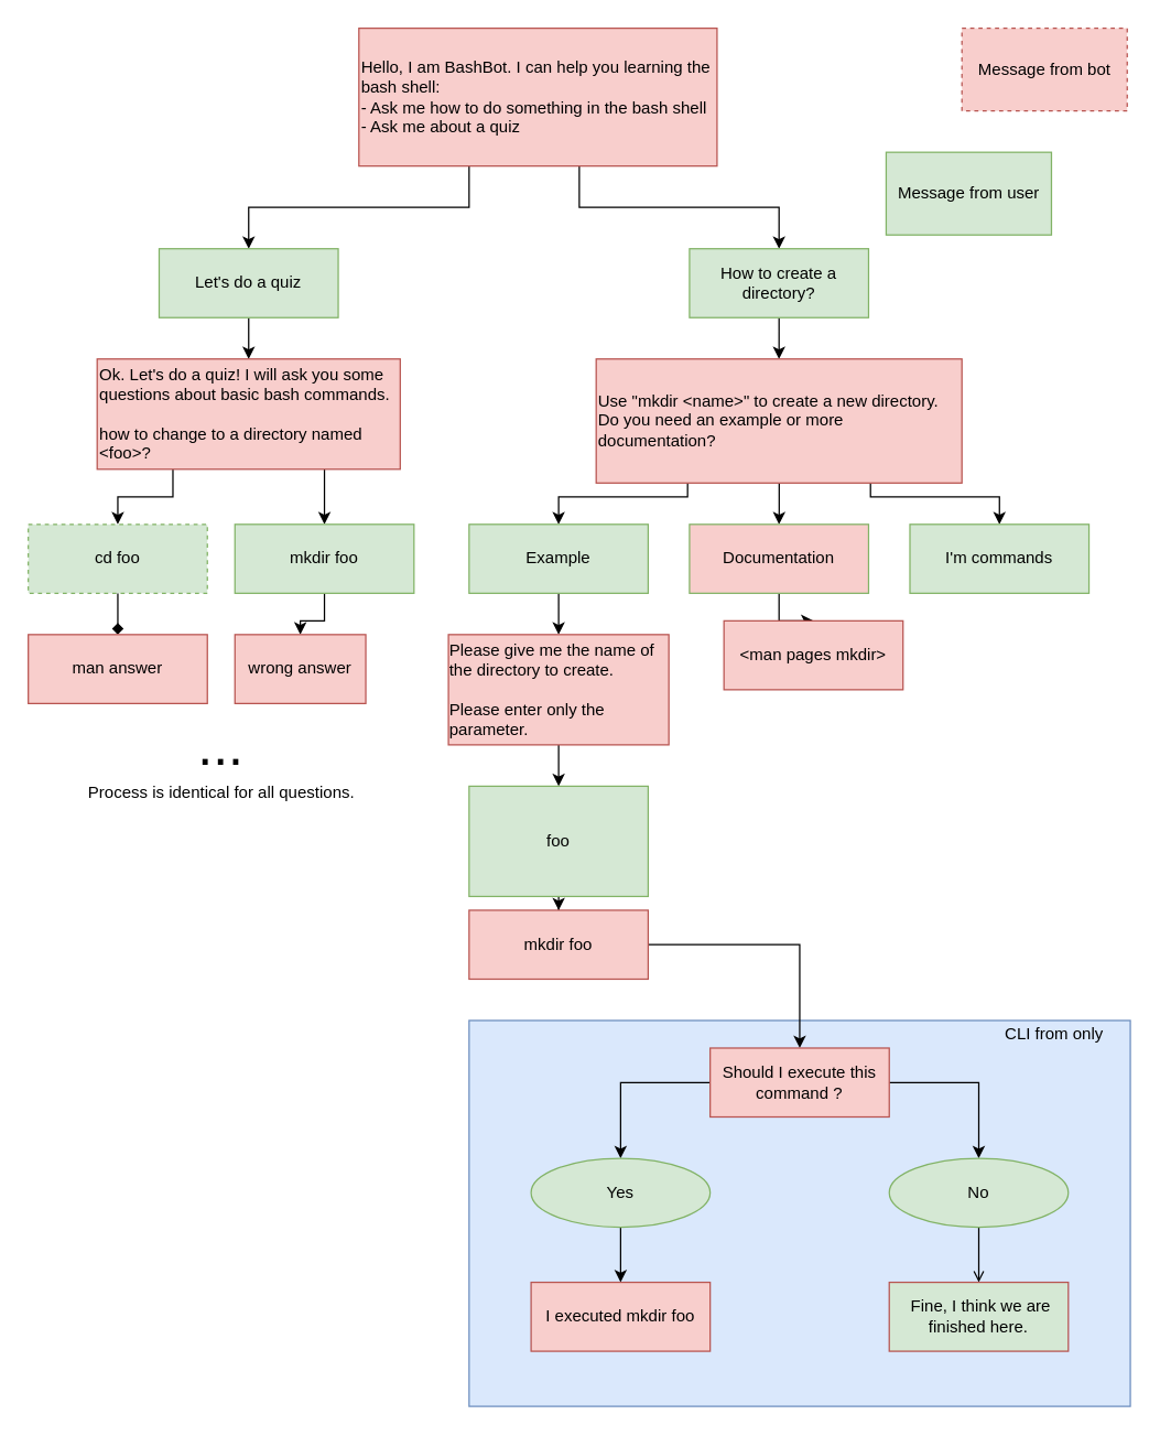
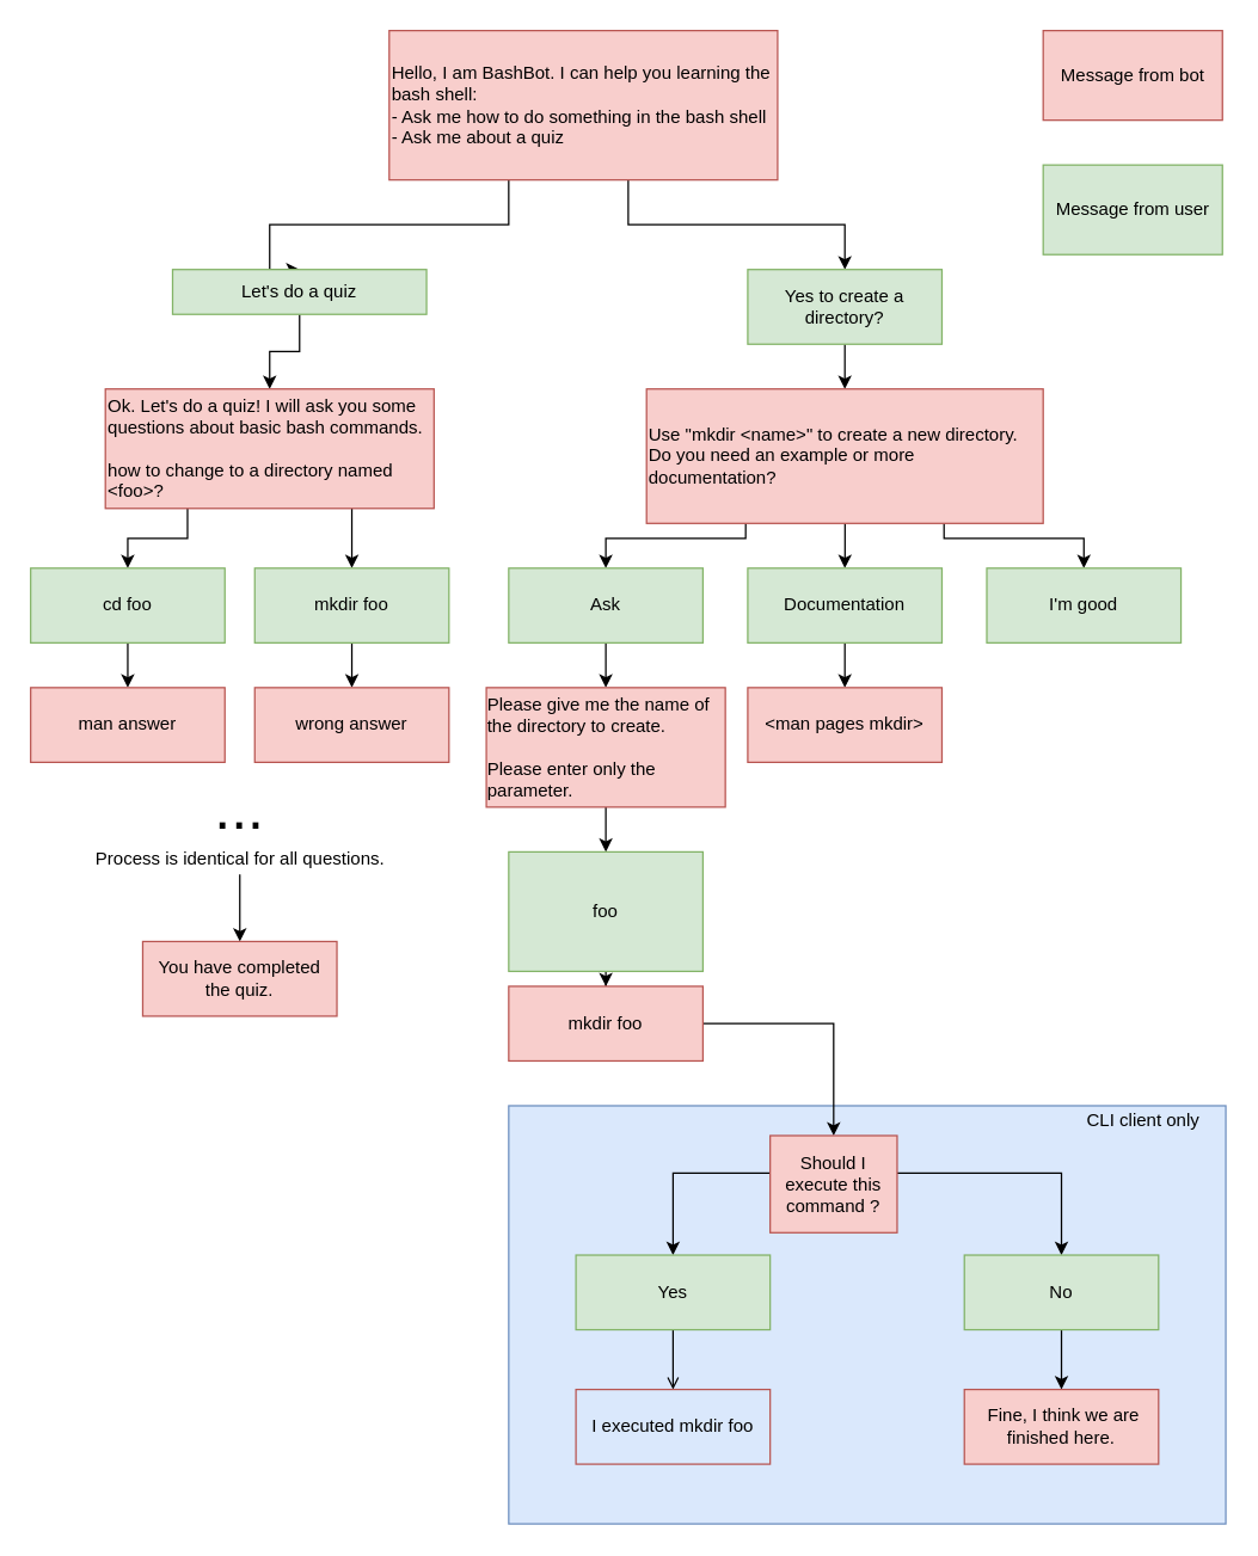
- <mxCell id="26" value="Message from bot" style="rounded=0;whiteSpace=wrap;html=1;fillColor=#f8cecc;strokeColor=#b85450;dashed=1;" vertex="1" parent="1"><mxGeometry x="697.75" y="20" width="120" height="60" as="geometry" /></mxCell>
+ <mxCell id="26" value="Message from bot" style="rounded=0;whiteSpace=wrap;html=1;fillColor=#f8cecc;strokeColor=#b85450;" vertex="1" parent="1"><mxGeometry x="697.75" y="20" width="120" height="60" as="geometry" /></mxCell>
- <mxCell id="27" value="Message from user" style="rounded=0;whiteSpace=wrap;html=1;fillColor=#d5e8d4;strokeColor=#82b366;" vertex="1" parent="1"><mxGeometry x="642.75" y="110" width="120" height="60" as="geometry" /></mxCell>
+ <mxCell id="27" value="Message from user" style="rounded=0;whiteSpace=wrap;html=1;fillColor=#d5e8d4;strokeColor=#82b366;" vertex="1" parent="1"><mxGeometry x="697.75" y="110" width="120" height="60" as="geometry" /></mxCell>
- <mxCell id="7" value="Let's do a quiz" style="rounded=0;whiteSpace=wrap;html=1;align=center;fillColor=#d5e8d4;strokeColor=#82b366;" vertex="1" parent="1"><mxGeometry x="115" y="180" width="130" height="50" as="geometry" /></mxCell>
+ <mxCell id="7" value="Let's do a quiz" style="rounded=0;whiteSpace=wrap;html=1;align=center;fillColor=#d5e8d4;strokeColor=#82b366;" vertex="1" parent="1"><mxGeometry x="115" y="180" width="170" height="30" as="geometry" /></mxCell>
- <mxCell id="9" value="How to create a directory?" style="rounded=0;whiteSpace=wrap;html=1;align=center;fillColor=#d5e8d4;strokeColor=#82b366;" vertex="1" parent="1"><mxGeometry x="500" y="180" width="130" height="50" as="geometry" /></mxCell>
+ <mxCell id="9" value="Yes to create a directory?" style="rounded=0;whiteSpace=wrap;html=1;align=center;fillColor=#d5e8d4;strokeColor=#82b366;" vertex="1" parent="1"><mxGeometry x="500" y="180" width="130" height="50" as="geometry" /></mxCell>
- <mxCell id="42" value="cd foo" style="rounded=0;whiteSpace=wrap;html=1;align=center;fillColor=#d5e8d4;strokeColor=#82b366;dashed=1;" vertex="1" parent="1"><mxGeometry y="380" width="130" height="50" as="geometry" x="20" /></mxCell>
+ <mxCell id="42" value="cd foo" style="rounded=0;whiteSpace=wrap;html=1;align=center;fillColor=#d5e8d4;strokeColor=#82b366;" vertex="1" parent="1"><mxGeometry y="380" width="130" height="50" as="geometry" x="20" /></mxCell>
- <mxCell id="15" value="Example" style="rounded=0;whiteSpace=wrap;html=1;align=center;fillColor=#d5e8d4;strokeColor=#82b366;" vertex="1" parent="1"><mxGeometry x="340" y="380" width="130" height="50" as="geometry" /></mxCell>
+ <mxCell id="15" value="Ask" style="rounded=0;whiteSpace=wrap;html=1;align=center;fillColor=#d5e8d4;strokeColor=#82b366;" vertex="1" parent="1"><mxGeometry x="340" y="380" width="130" height="50" as="geometry" /></mxCell>
- <mxCell id="17" value="Documentation" style="rounded=0;whiteSpace=wrap;html=1;align=center;fillColor=#f8cecc;strokeColor=#82b366;" vertex="1" parent="1"><mxGeometry x="500" y="380" width="130" height="50" as="geometry" /></mxCell>
+ <mxCell id="17" value="Documentation" style="rounded=0;whiteSpace=wrap;html=1;align=center;fillColor=#d5e8d4;strokeColor=#82b366;" vertex="1" parent="1"><mxGeometry x="500" y="380" width="130" height="50" as="geometry" /></mxCell>
- <mxCell id="18" value="I'm commands" style="rounded=0;whiteSpace=wrap;html=1;align=center;fillColor=#d5e8d4;strokeColor=#82b366;" vertex="1" parent="1"><mxGeometry x="660" y="380" width="130" height="50" as="geometry" /></mxCell>
+ <mxCell id="18" value="I'm good" style="rounded=0;whiteSpace=wrap;html=1;align=center;fillColor=#d5e8d4;strokeColor=#82b366;" vertex="1" parent="1"><mxGeometry x="660" y="380" width="130" height="50" as="geometry" /></mxCell>
- <mxCell id="41" style="edgeStyle=orthogonalEdgeStyle;rounded=0;orthogonalLoop=1;jettySize=auto;html=1;entryX=0.5;entryY=0;entryDx=0;entryDy=0;endArrow=diamond;" edge="1" parent="1" source="42" target="43"><mxGeometry relative="1" as="geometry" /></mxCell>
+ <mxCell id="41" style="edgeStyle=orthogonalEdgeStyle;rounded=0;orthogonalLoop=1;jettySize=auto;html=1;entryX=0.5;entryY=0;entryDx=0;entryDy=0;" edge="1" parent="1" source="42" target="43"><mxGeometry relative="1" as="geometry" /></mxCell>
- <mxCell id="19" value="&amp;lt;man pages mkdir&amp;gt;" style="rounded=0;whiteSpace=wrap;html=1;align=center;fillColor=#f8cecc;strokeColor=#b85450;" vertex="1" parent="1"><mxGeometry x="525" y="450" width="130" height="50" as="geometry" /></mxCell>
+ <mxCell id="19" value="&amp;lt;man pages mkdir&amp;gt;" style="rounded=0;whiteSpace=wrap;html=1;align=center;fillColor=#f8cecc;strokeColor=#b85450;" vertex="1" parent="1"><mxGeometry x="500" y="460" width="130" height="50" as="geometry" /></mxCell>
- <mxCell id="46" value="wrong answer" style="rounded=0;whiteSpace=wrap;html=1;align=center;fillColor=#f8cecc;strokeColor=#b85450;" vertex="1" parent="1"><mxGeometry x="170" y="460" width="95" height="50" as="geometry" /></mxCell>
+ <mxCell id="46" value="wrong answer" style="rounded=0;whiteSpace=wrap;html=1;align=center;fillColor=#f8cecc;strokeColor=#b85450;" vertex="1" parent="1"><mxGeometry x="170" y="460" width="130" height="50" as="geometry" /></mxCell>
+ <mxCell id="48" style="edgeStyle=orthogonalEdgeStyle;rounded=0;orthogonalLoop=1;jettySize=auto;html=1;entryX=0.5;entryY=0;entryDx=0;entryDy=0;" edge="1" parent="1" source="49" target="50"><mxGeometry relative="1" as="geometry" /></mxCell>
+ <mxCell id="50" value="&lt;div class=&quot;text&quot; align=&quot;center&quot;&gt;&lt;span&gt;You have completed the quiz.&lt;/span&gt;&lt;/div&gt;" style="rounded=0;whiteSpace=wrap;html=1;align=center;fillColor=#f8cecc;strokeColor=#b85450;" vertex="1" parent="1"><mxGeometry x="95" y="630" width="130" height="50" as="geometry" /></mxCell>
- <mxCell id="28" value="CLI from only" style="text;html=1;strokeColor=none;fillColor=none;align=center;verticalAlign=middle;whiteSpace=wrap;rounded=0;" vertex="1" parent="1"><mxGeometry x="710" y="740" width="110" height="20" as="geometry" /></mxCell>
+ <mxCell id="28" value="CLI client only" style="text;html=1;strokeColor=none;fillColor=none;align=center;verticalAlign=middle;whiteSpace=wrap;rounded=0;" vertex="1" parent="1"><mxGeometry x="710" y="740" width="110" height="20" as="geometry" /></mxCell>
- <mxCell id="31" value="Should I execute this command ?" style="rounded=0;whiteSpace=wrap;html=1;align=center;fillColor=#f8cecc;strokeColor=#b85450;" vertex="1" parent="1"><mxGeometry x="515" y="760" width="130" height="50" as="geometry" /></mxCell>
+ <mxCell id="31" value="Should I execute this command ?" style="rounded=0;whiteSpace=wrap;html=1;align=center;fillColor=#f8cecc;strokeColor=#b85450;" vertex="1" parent="1"><mxGeometry x="515" y="760" width="85" height="65" as="geometry" /></mxCell>
- <mxCell id="33" value="Yes" style="ellipse;whiteSpace=wrap;html=1;align=center;fillColor=#d5e8d4;strokeColor=#82b366;" vertex="1" parent="1"><mxGeometry x="385" y="840" width="130" height="50" as="geometry" /></mxCell>
+ <mxCell id="33" value="Yes" style="rounded=0;whiteSpace=wrap;html=1;align=center;fillColor=#d5e8d4;strokeColor=#82b366;" vertex="1" parent="1"><mxGeometry x="385" y="840" width="130" height="50" as="geometry" /></mxCell>
- <mxCell id="35" value="No" style="ellipse;whiteSpace=wrap;html=1;align=center;fillColor=#d5e8d4;strokeColor=#82b366;" vertex="1" parent="1"><mxGeometry x="645" y="840" width="130" height="50" as="geometry" /></mxCell>
+ <mxCell id="35" value="No" style="rounded=0;whiteSpace=wrap;html=1;align=center;fillColor=#d5e8d4;strokeColor=#82b366;" vertex="1" parent="1"><mxGeometry x="645" y="840" width="130" height="50" as="geometry" /></mxCell>
- <mxCell id="32" style="edgeStyle=orthogonalEdgeStyle;rounded=0;orthogonalLoop=1;jettySize=auto;html=1;entryX=0.5;entryY=0;entryDx=0;entryDy=0;" edge="1" parent="1" source="33" target="37"><mxGeometry relative="1" as="geometry" /></mxCell>
+ <mxCell id="32" style="edgeStyle=orthogonalEdgeStyle;rounded=0;orthogonalLoop=1;jettySize=auto;html=1;entryX=0.5;entryY=0;entryDx=0;entryDy=0;endArrow=open;" edge="1" parent="1" source="33" target="37"><mxGeometry relative="1" as="geometry" /></mxCell>
- <mxCell id="34" style="edgeStyle=orthogonalEdgeStyle;rounded=0;orthogonalLoop=1;jettySize=auto;html=1;entryX=0.5;entryY=0;entryDx=0;entryDy=0;endArrow=open;" edge="1" parent="1" source="35" target="36"><mxGeometry relative="1" as="geometry" /></mxCell>
+ <mxCell id="34" style="edgeStyle=orthogonalEdgeStyle;rounded=0;orthogonalLoop=1;jettySize=auto;html=1;entryX=0.5;entryY=0;entryDx=0;entryDy=0;" edge="1" parent="1" source="35" target="36"><mxGeometry relative="1" as="geometry" /></mxCell>
- <mxCell id="37" value="I executed mkdir foo" style="rounded=0;whiteSpace=wrap;html=1;align=center;fillColor=#f8cecc;strokeColor=#b85450;" vertex="1" parent="1"><mxGeometry x="385" y="930" width="130" height="50" as="geometry" /></mxCell>
+ <mxCell id="37" value="I executed mkdir foo" style="rounded=0;whiteSpace=wrap;html=1;align=center;fillColor=#dae8fc;strokeColor=#b85450;" vertex="1" parent="1"><mxGeometry x="385" y="930" width="130" height="50" as="geometry" /></mxCell>
- <mxCell id="36" value="&amp;nbsp;Fine, I think we are finished here." style="rounded=0;whiteSpace=wrap;html=1;align=center;fillColor=#d5e8d4;strokeColor=#b85450;" vertex="1" parent="1"><mxGeometry x="645" y="930" width="130" height="50" as="geometry" /></mxCell>
+ <mxCell id="36" value="&amp;nbsp;Fine, I think we are finished here." style="rounded=0;whiteSpace=wrap;html=1;align=center;fillColor=#f8cecc;strokeColor=#b85450;" vertex="1" parent="1"><mxGeometry x="645" y="930" width="130" height="50" as="geometry" /></mxCell>
